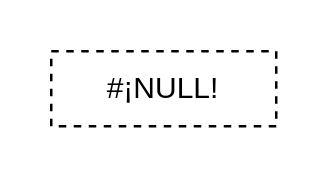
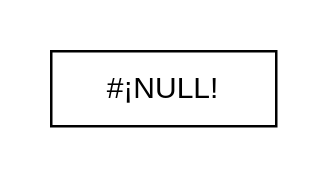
- <mxCell id="2" value="#¡NULL!" style="rounded=0;whiteSpace=wrap;html=1;dashed=1;" vertex="1" parent="1"><mxGeometry x="20" y="20" width="90" height="30" as="geometry" /></mxCell>
+ <mxCell id="2" value="#¡NULL!" style="rounded=0;whiteSpace=wrap;html=1;" vertex="1" parent="1"><mxGeometry x="20" y="20" width="90" height="30" as="geometry" /></mxCell>
